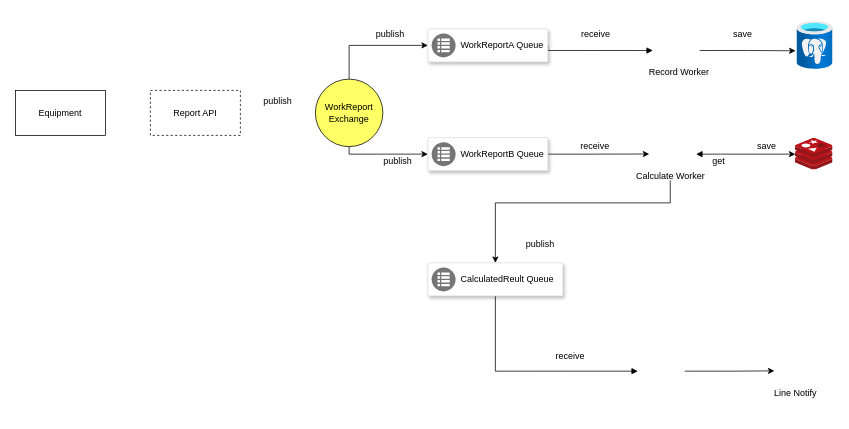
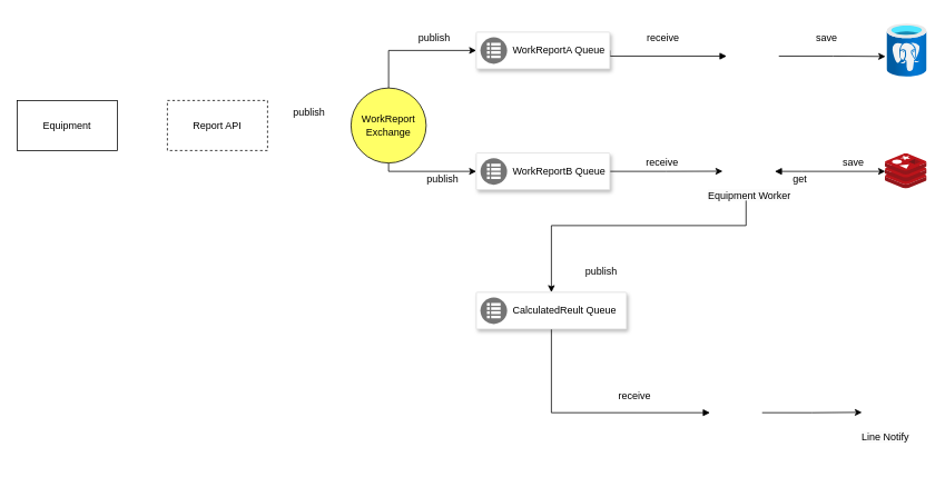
- <mxCell id="24" value="&lt;span style=&quot;color: rgb(0, 0, 0); font-family: Helvetica; font-size: 12px; font-style: normal; font-variant-ligatures: normal; font-variant-caps: normal; font-weight: 400; letter-spacing: normal; orphans: 2; text-align: center; text-indent: 0px; text-transform: none; widows: 2; word-spacing: 0px; -webkit-text-stroke-width: 0px; background-color: rgb(251, 251, 251); text-decoration-thickness: initial; text-decoration-style: initial; text-decoration-color: initial; float: none; display: inline !important;&quot;&gt;Record Worker&lt;/span&gt;" style="text;whiteSpace=wrap;html=1;" vertex="1" parent="22"><mxGeometry y="62.46" width="97.19" height="32.56" as="geometry" /></mxCell>
- <mxCell id="41" value="&lt;span style=&quot;color: rgb(0, 0, 0); font-family: Helvetica; font-size: 12px; font-style: normal; font-variant-ligatures: normal; font-variant-caps: normal; font-weight: 400; letter-spacing: normal; orphans: 2; text-align: center; text-indent: 0px; text-transform: none; widows: 2; word-spacing: 0px; -webkit-text-stroke-width: 0px; background-color: rgb(251, 251, 251); text-decoration-thickness: initial; text-decoration-style: initial; text-decoration-color: initial; float: none; display: inline !important;&quot;&gt;Calculate&amp;nbsp;Worker&lt;/span&gt;" style="text;whiteSpace=wrap;html=1;" vertex="1" parent="39"><mxGeometry y="62.46" width="93.6" height="19.54" as="geometry" /></mxCell>
+ <mxCell id="41" value="&lt;span style=&quot;color: rgb(0, 0, 0); font-family: Helvetica; font-size: 12px; font-style: normal; font-variant-ligatures: normal; font-variant-caps: normal; font-weight: 400; letter-spacing: normal; orphans: 2; text-align: center; text-indent: 0px; text-transform: none; widows: 2; word-spacing: 0px; -webkit-text-stroke-width: 0px; background-color: rgb(251, 251, 251); text-decoration-thickness: initial; text-decoration-style: initial; text-decoration-color: initial; float: none; display: inline !important;&quot;&gt;Equipment&amp;nbsp;Worker&lt;/span&gt;" style="text;whiteSpace=wrap;html=1;" vertex="1" parent="39"><mxGeometry y="62.46" width="93.6" height="19.54" as="geometry" /></mxCell>
